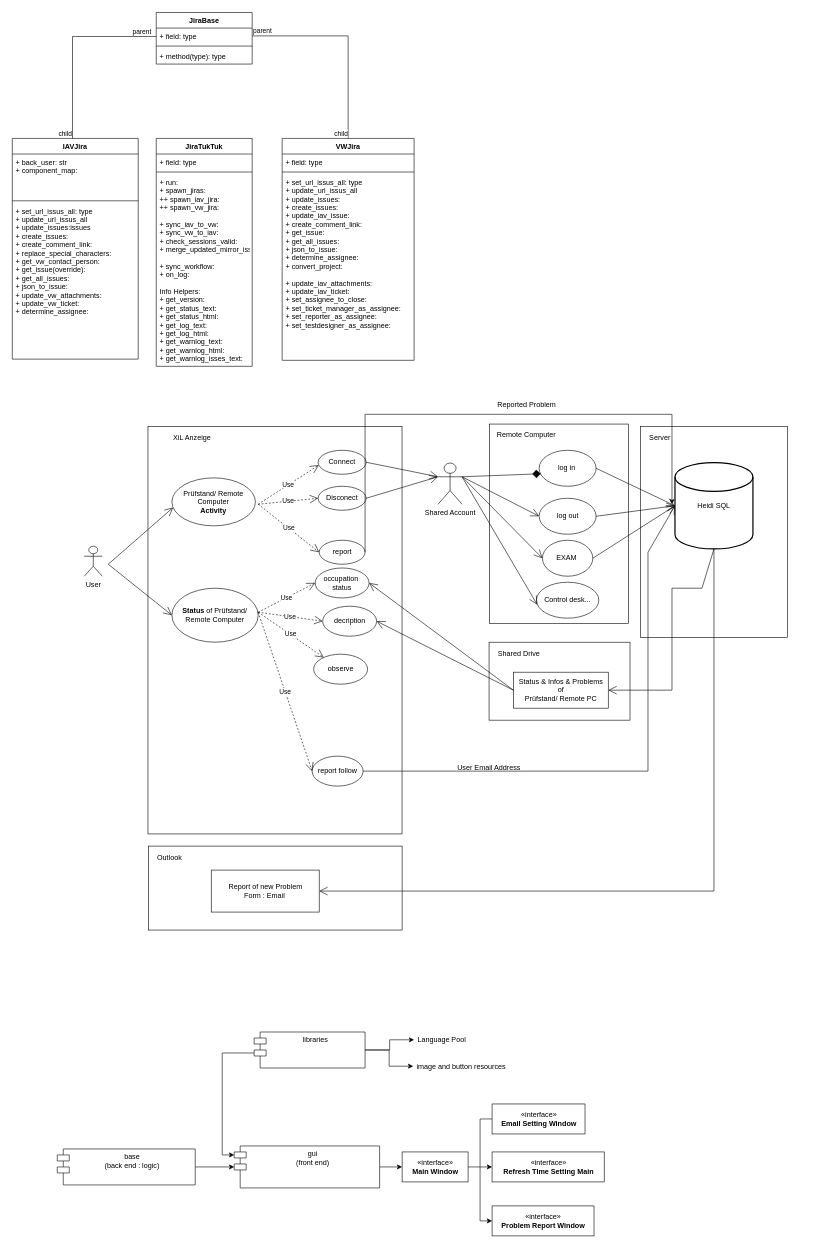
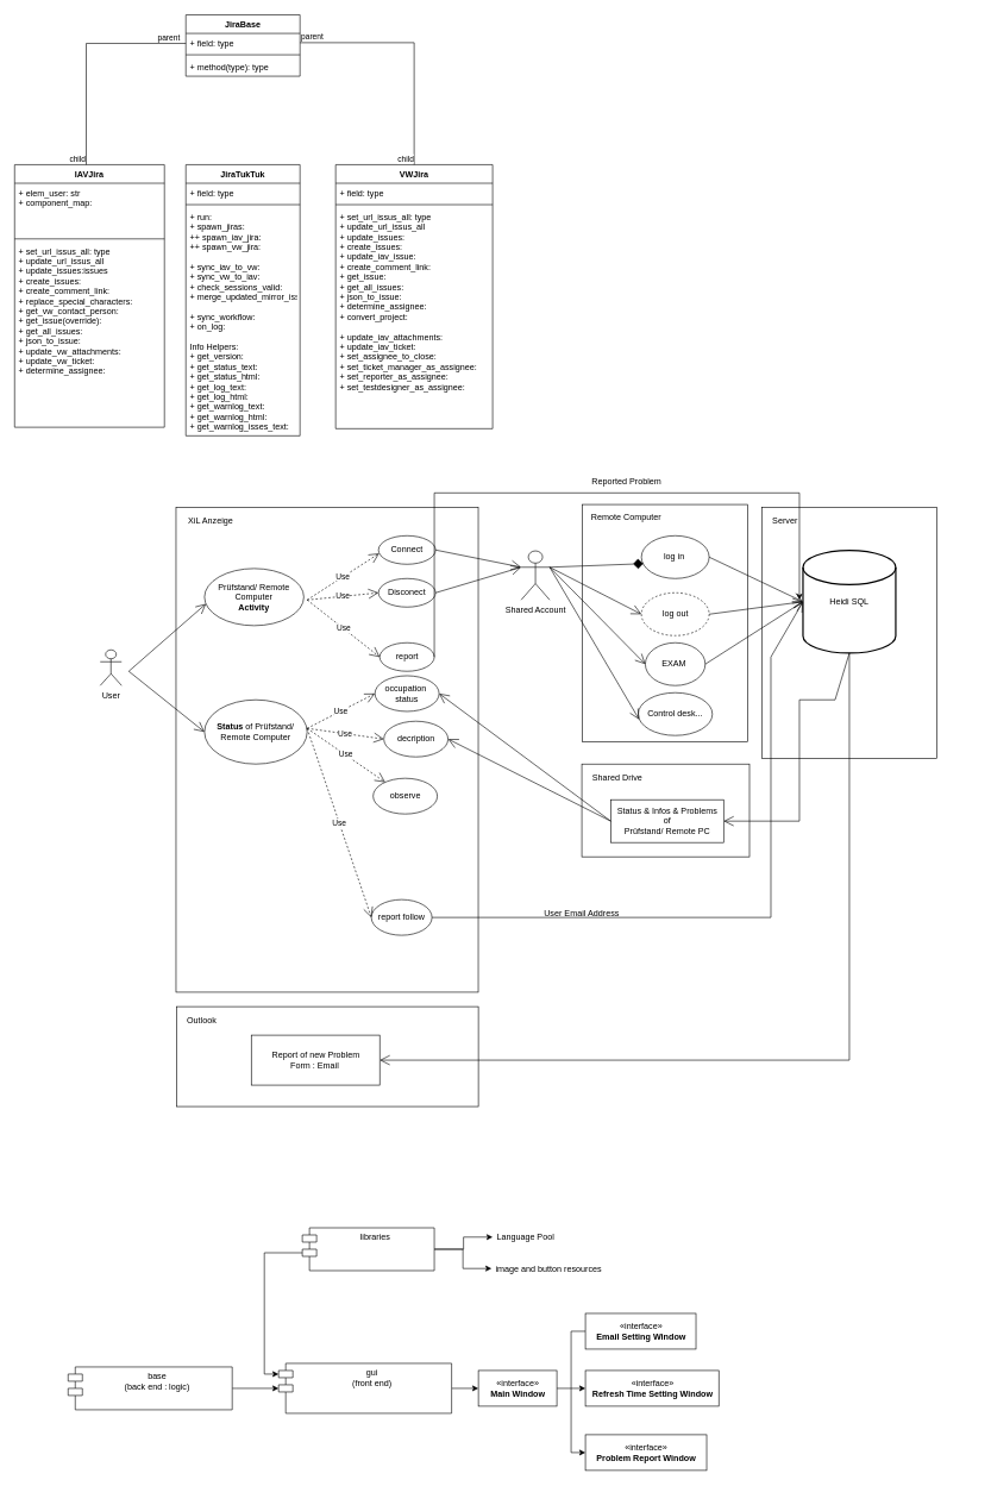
- <mxCell id="3" value="+ back_user: str&#10;+ component_map:&#10;" style="text;strokeColor=none;fillColor=none;align=left;verticalAlign=top;spacingLeft=4;spacingRight=4;overflow=hidden;rotatable=0;points=[[0,0.5],[1,0.5]];portConstraint=eastwest;" parent="2" vertex="1"><mxGeometry y="26" width="210" height="74" as="geometry" /></mxCell>
+ <mxCell id="3" value="+ elem_user: str&#10;+ component_map:&#10;" style="text;strokeColor=none;fillColor=none;align=left;verticalAlign=top;spacingLeft=4;spacingRight=4;overflow=hidden;rotatable=0;points=[[0,0.5],[1,0.5]];portConstraint=eastwest;" parent="2" vertex="1"><mxGeometry y="26" width="210" height="74" as="geometry" /></mxCell>
- <mxCell id="26" value="XiL Anzeige" style="text;html=1;strokeColor=none;fillColor=none;align=center;verticalAlign=middle;whiteSpace=wrap;rounded=0;" vertex="1" parent="1"><mxGeometry x="279.67" y="720" width="80" height="20" as="geometry" /></mxCell>
+ <mxCell id="26" value="XiL Anzeige" style="text;html=1;strokeColor=none;fillColor=none;align=center;verticalAlign=middle;whiteSpace=wrap;rounded=0;" vertex="1" parent="1"><mxGeometry x="254.67" y="720" width="80" height="20" as="geometry" /></mxCell>
- <mxCell id="47" value="log out" style="ellipse;whiteSpace=wrap;html=1;" vertex="1" parent="1"><mxGeometry x="898.5" y="830" width="95" height="60" as="geometry" /></mxCell>
+ <mxCell id="47" value="log out" style="ellipse;whiteSpace=wrap;html=1;dashed=1;" vertex="1" parent="1"><mxGeometry x="898.5" y="830" width="95" height="60" as="geometry" /></mxCell>
- <mxCell id="92" value="«interface»&lt;br&gt;&lt;b&gt;Refresh Time Setting Main&lt;/b&gt;" style="html=1;" vertex="1" parent="1"><mxGeometry x="820" y="1920" width="187" height="50" as="geometry" /></mxCell>
+ <mxCell id="92" value="«interface»&lt;br&gt;&lt;b&gt;Refresh Time Setting Window&lt;/b&gt;" style="html=1;" vertex="1" parent="1"><mxGeometry x="820" y="1920" width="187" height="50" as="geometry" /></mxCell>
